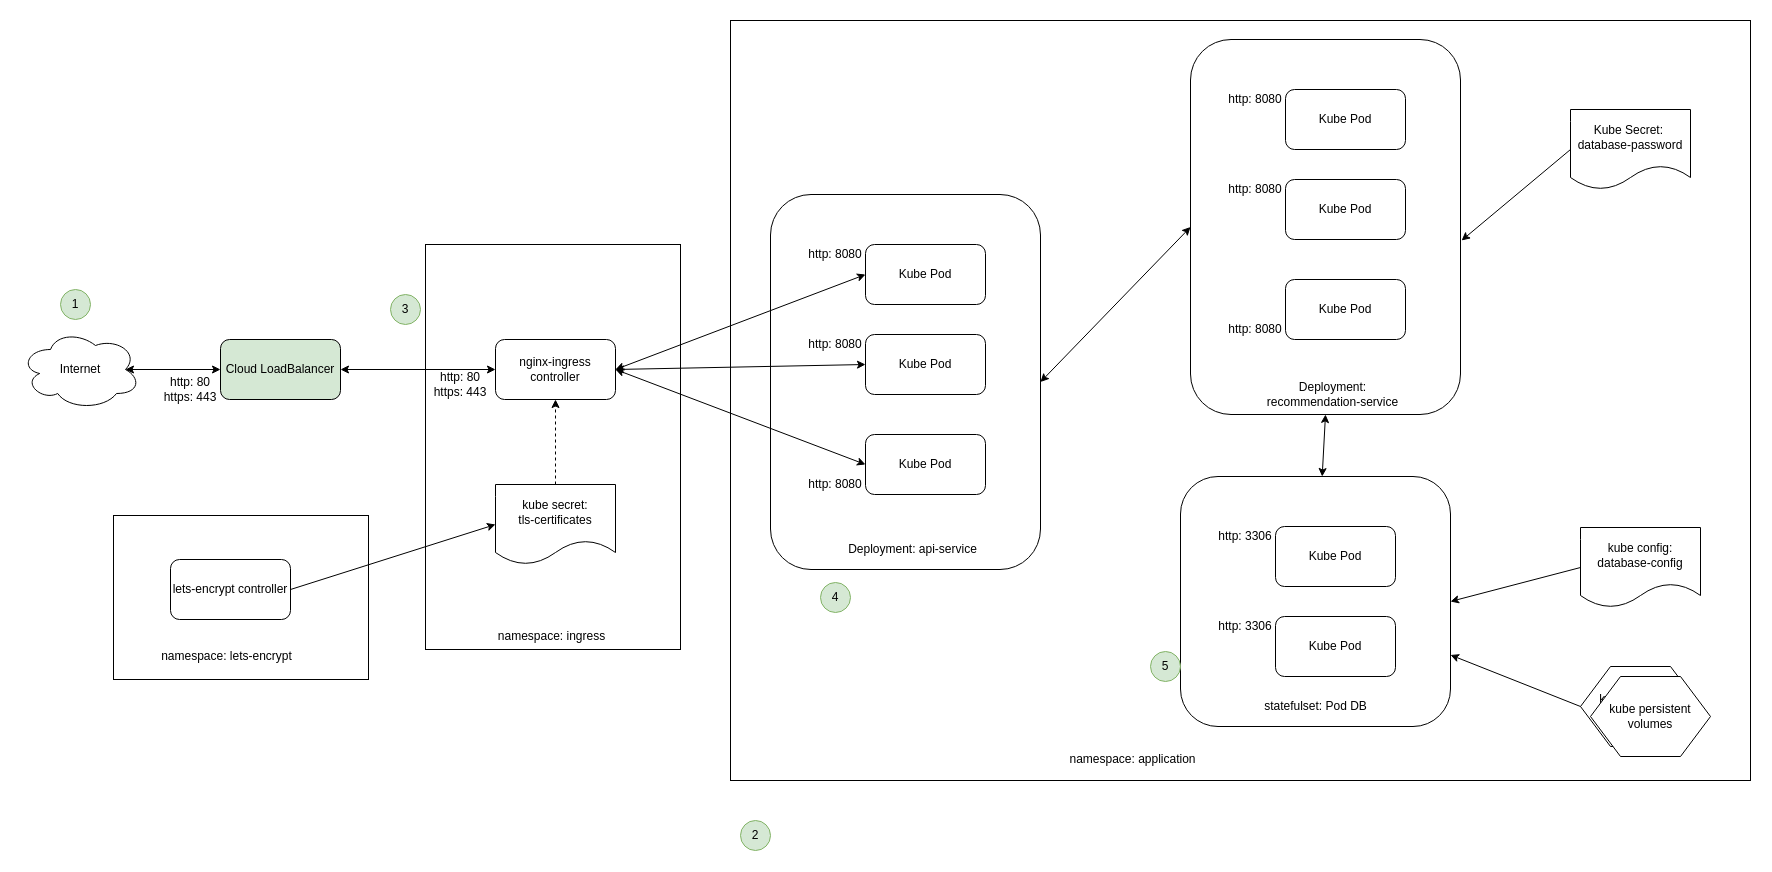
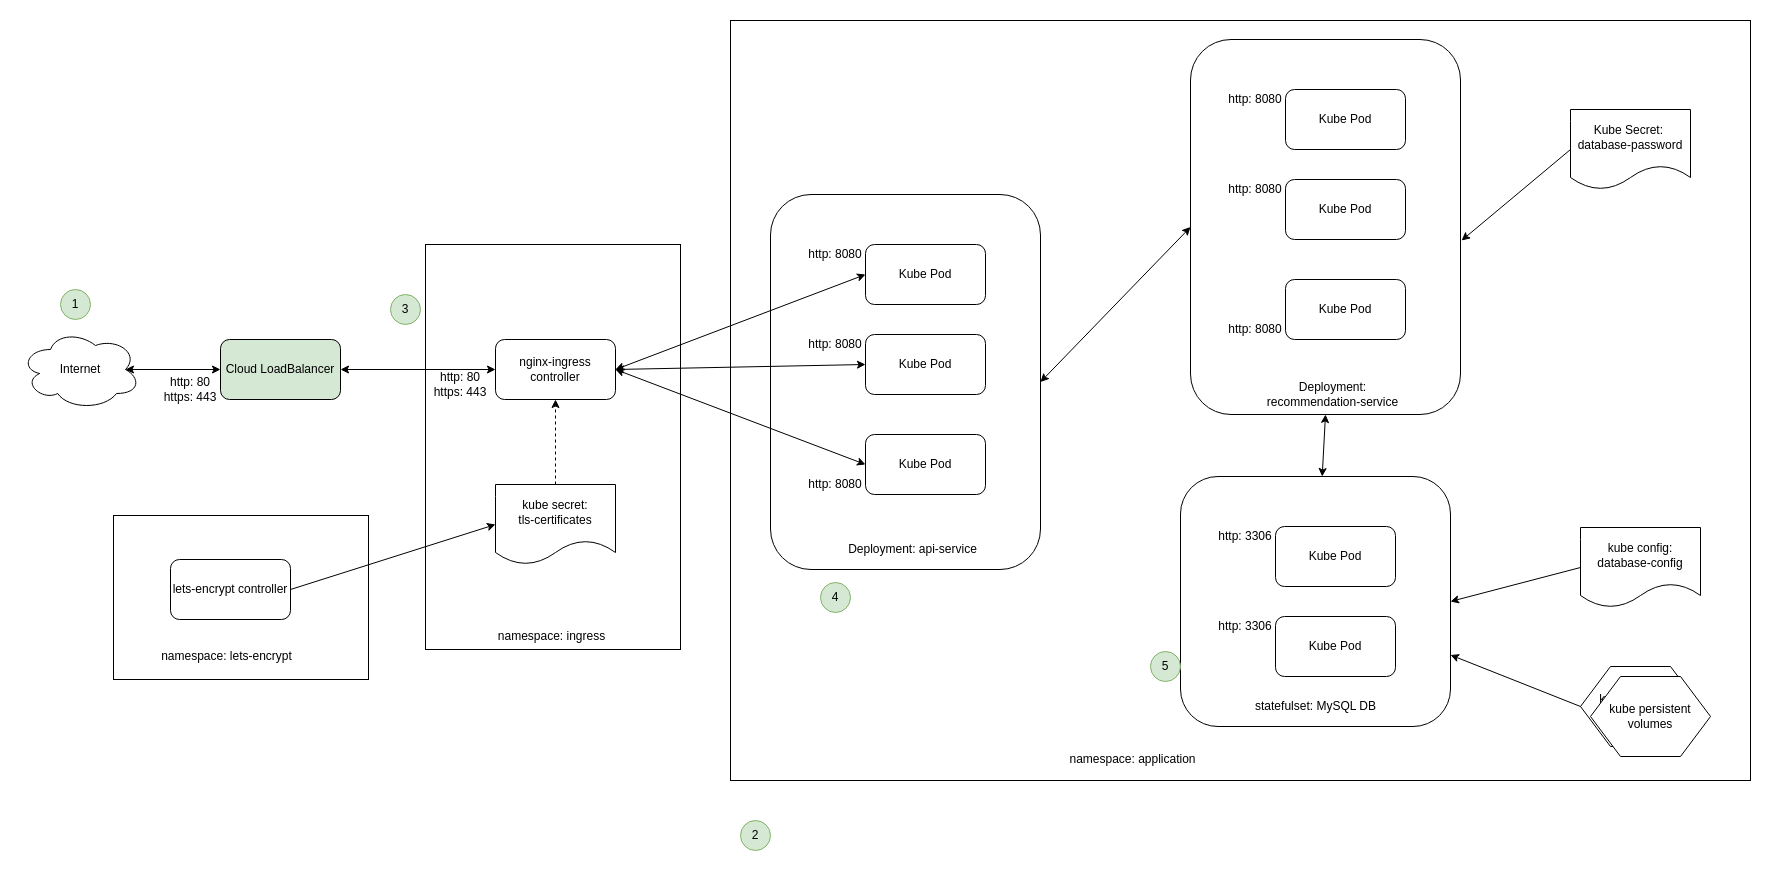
- <mxCell id="36" value="statefulset: Pod DB" style="text;html=1;strokeColor=none;fillColor=none;align=center;verticalAlign=middle;whiteSpace=wrap;rounded=0;" parent="1" vertex="1"><mxGeometry x="1237.5" y="696" width="155" height="20" as="geometry" /></mxCell>
+ <mxCell id="36" value="statefulset: MySQL DB" style="text;html=1;strokeColor=none;fillColor=none;align=center;verticalAlign=middle;whiteSpace=wrap;rounded=0;" parent="1" vertex="1"><mxGeometry x="1237.5" y="696" width="155" height="20" as="geometry" /></mxCell>
